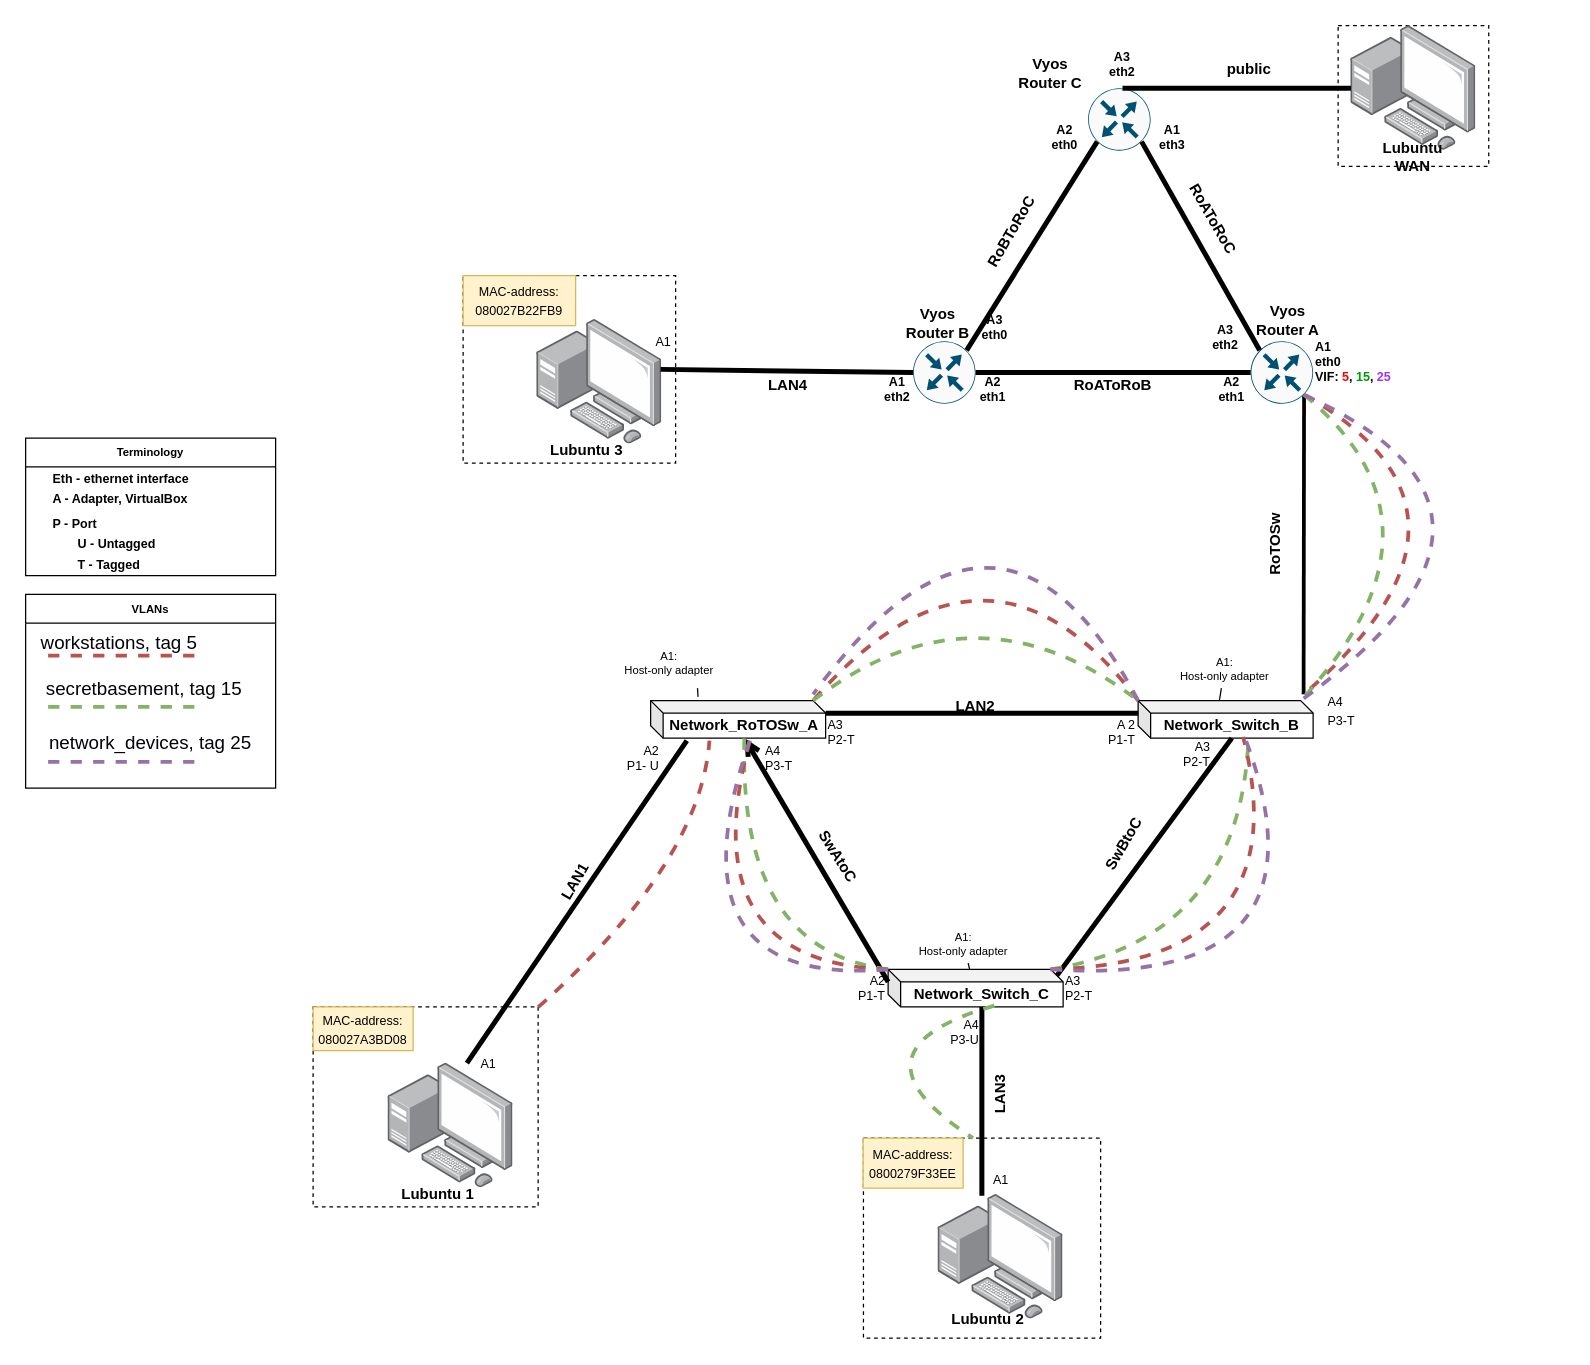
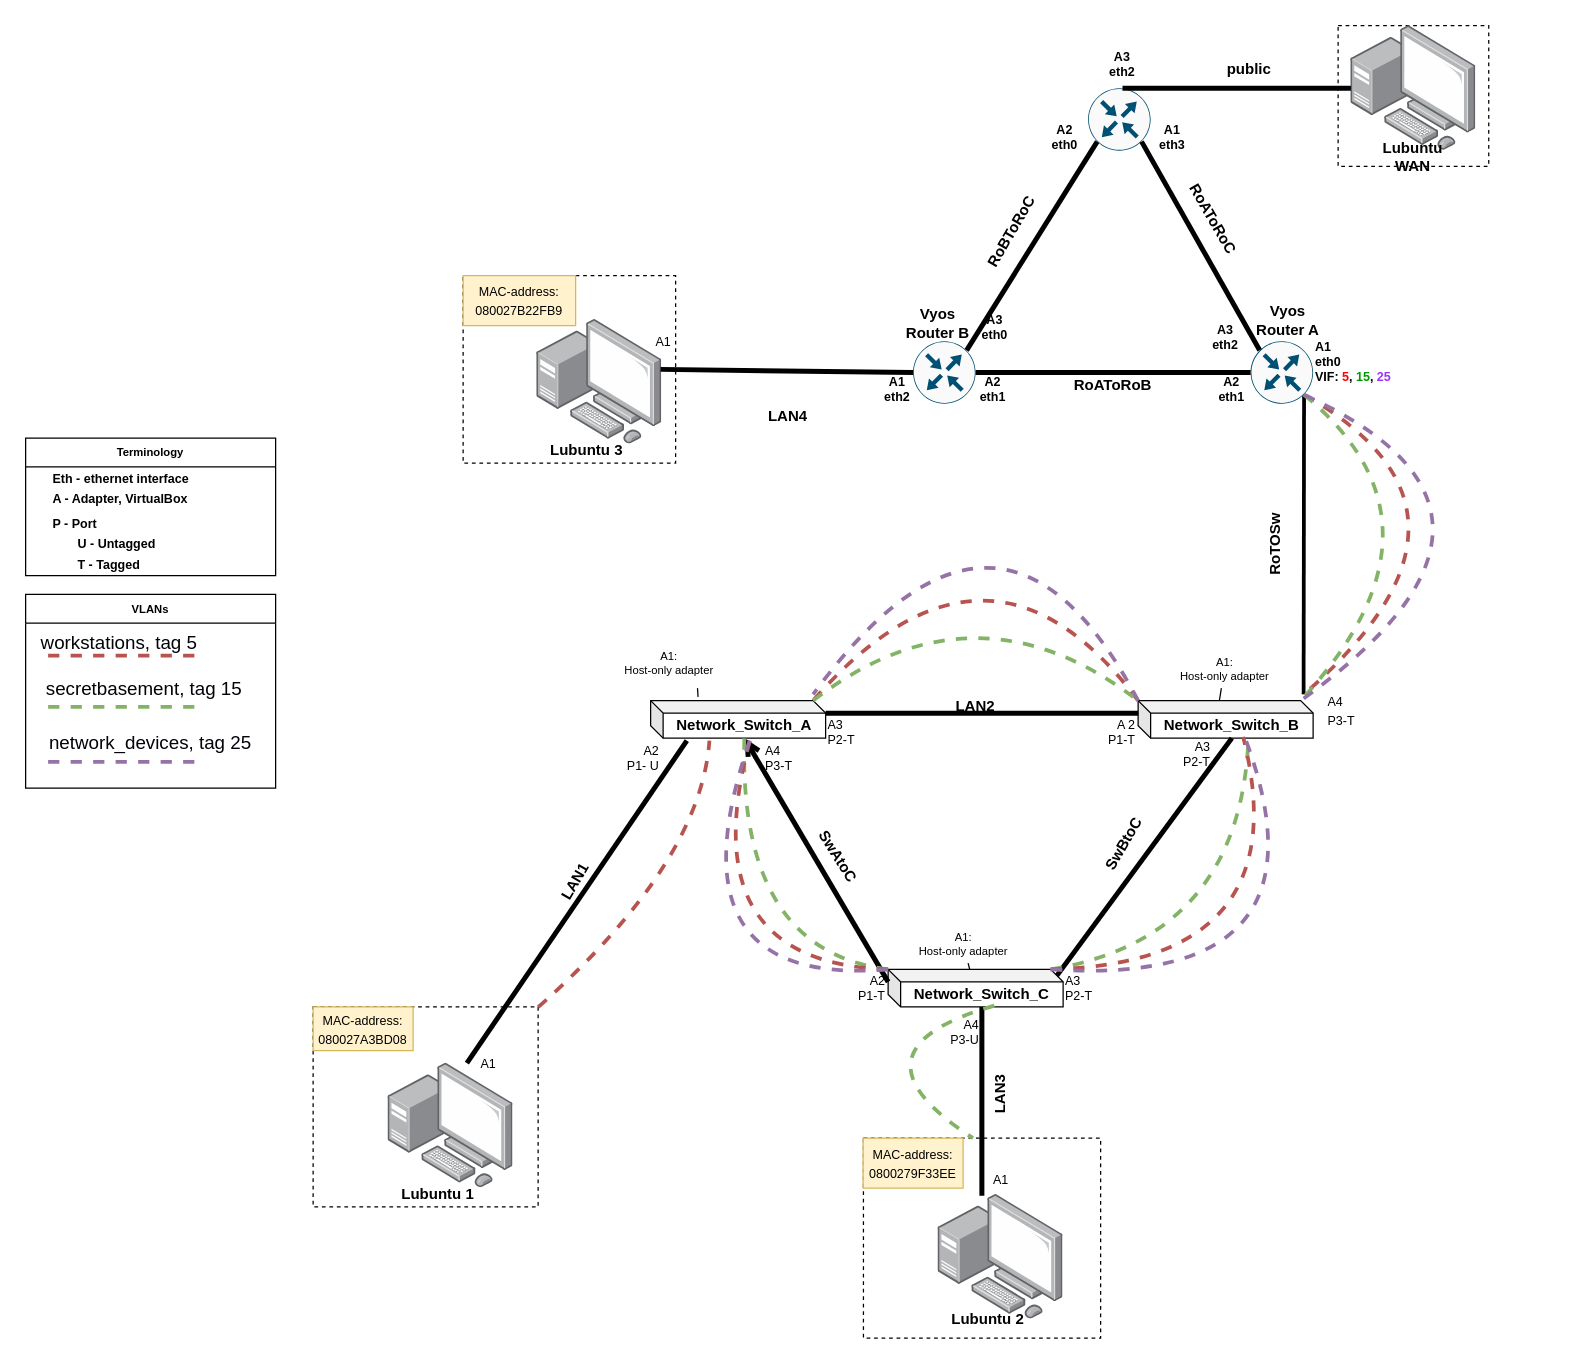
- <mxCell id="88" value="Vyos Router C" style="text;strokeColor=none;align=center;fillColor=none;html=1;verticalAlign=middle;whiteSpace=wrap;rounded=0;fontStyle=1" parent="1" vertex="1"><mxGeometry x="810" y="42.5" width="60" height="30" as="geometry" /></mxCell>
- <mxCell id="50" value="&lt;b&gt;&lt;font style=&quot;font-size: 12px;&quot;&gt;LAN4&lt;/font&gt;&lt;/b&gt;" style="text;strokeColor=none;align=center;fillColor=none;html=1;verticalAlign=middle;whiteSpace=wrap;rounded=0;dashed=1;fontSize=10;" parent="1" vertex="1"><mxGeometry x="600" y="292.5" width="60" height="30" as="geometry" /></mxCell>
+ <mxCell id="50" value="&lt;b&gt;&lt;font style=&quot;font-size: 12px;&quot;&gt;LAN4&lt;/font&gt;&lt;/b&gt;" style="text;strokeColor=none;align=center;fillColor=none;html=1;verticalAlign=middle;whiteSpace=wrap;rounded=0;dashed=1;fontSize=10;" parent="1" vertex="1"><mxGeometry x="600" y="317.5" width="60" height="30" as="geometry" /></mxCell>
- <mxCell id="8" value="Network_RoTOSw_A" style="shape=cube;whiteSpace=wrap;html=1;boundedLbl=1;backgroundOutline=1;darkOpacity=0.05;darkOpacity2=0.1;direction=east;size=10;fontStyle=1" parent="1" vertex="1"><mxGeometry x="520" y="560" width="140" height="30" as="geometry" /></mxCell>
+ <mxCell id="8" value="Network_Switch_A" style="shape=cube;whiteSpace=wrap;html=1;boundedLbl=1;backgroundOutline=1;darkOpacity=0.05;darkOpacity2=0.1;direction=east;size=10;fontStyle=1" parent="1" vertex="1"><mxGeometry x="520" y="560" width="140" height="30" as="geometry" /></mxCell>
